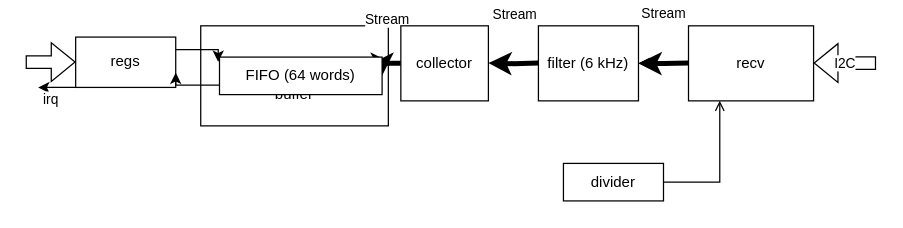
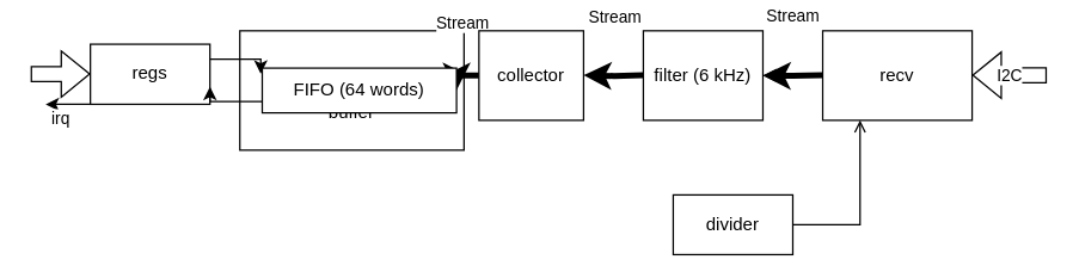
- <mxCell id="8" value="divider" style="rounded=0;whiteSpace=wrap;html=1;" parent="1" vertex="1"><mxGeometry x="450" y="130" width="80" height="30" as="geometry" /></mxCell>
+ <mxCell id="8" value="divider" style="rounded=0;whiteSpace=wrap;html=1;" parent="1" vertex="1"><mxGeometry x="450" y="130" width="80" height="40" as="geometry" /></mxCell>
